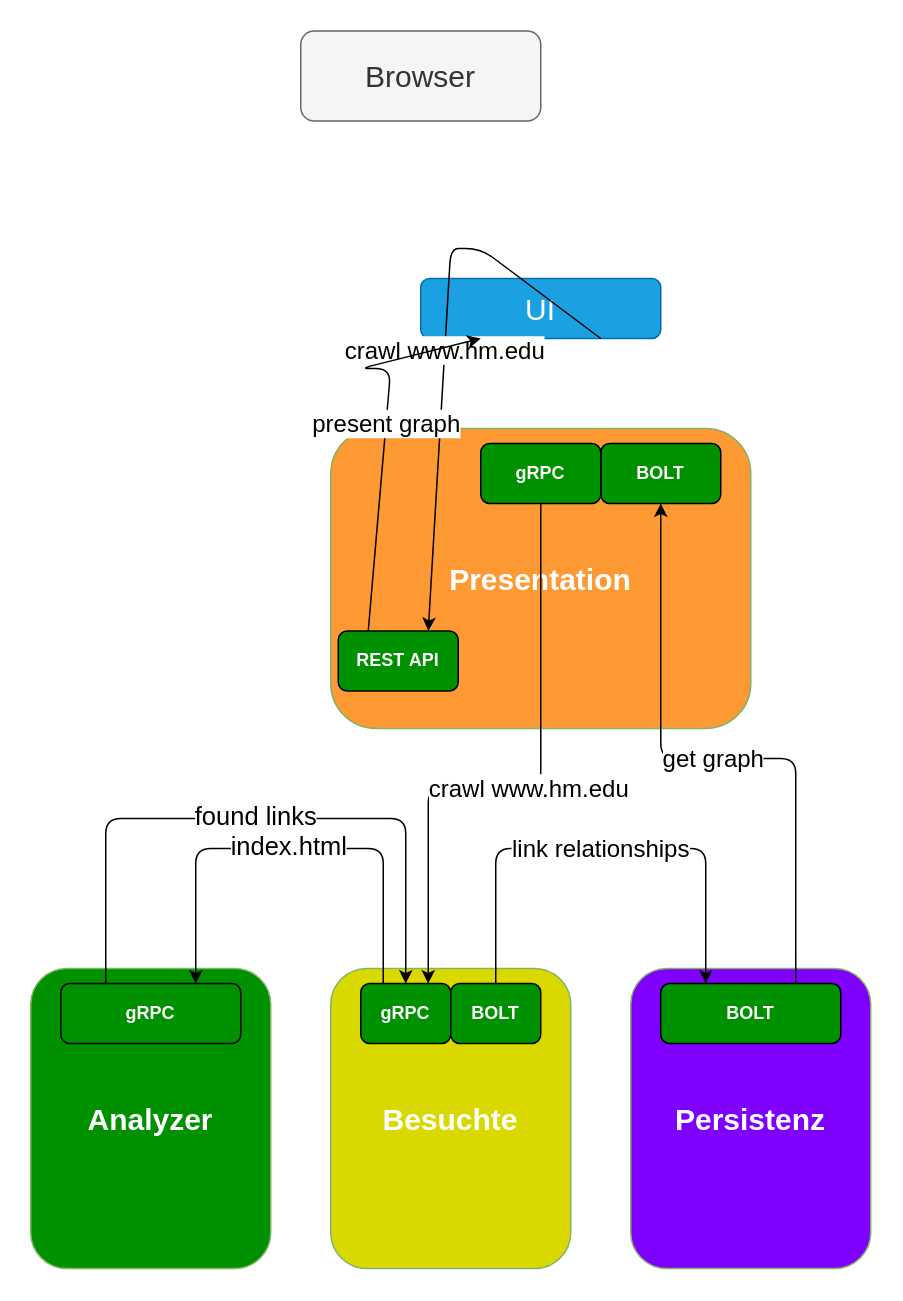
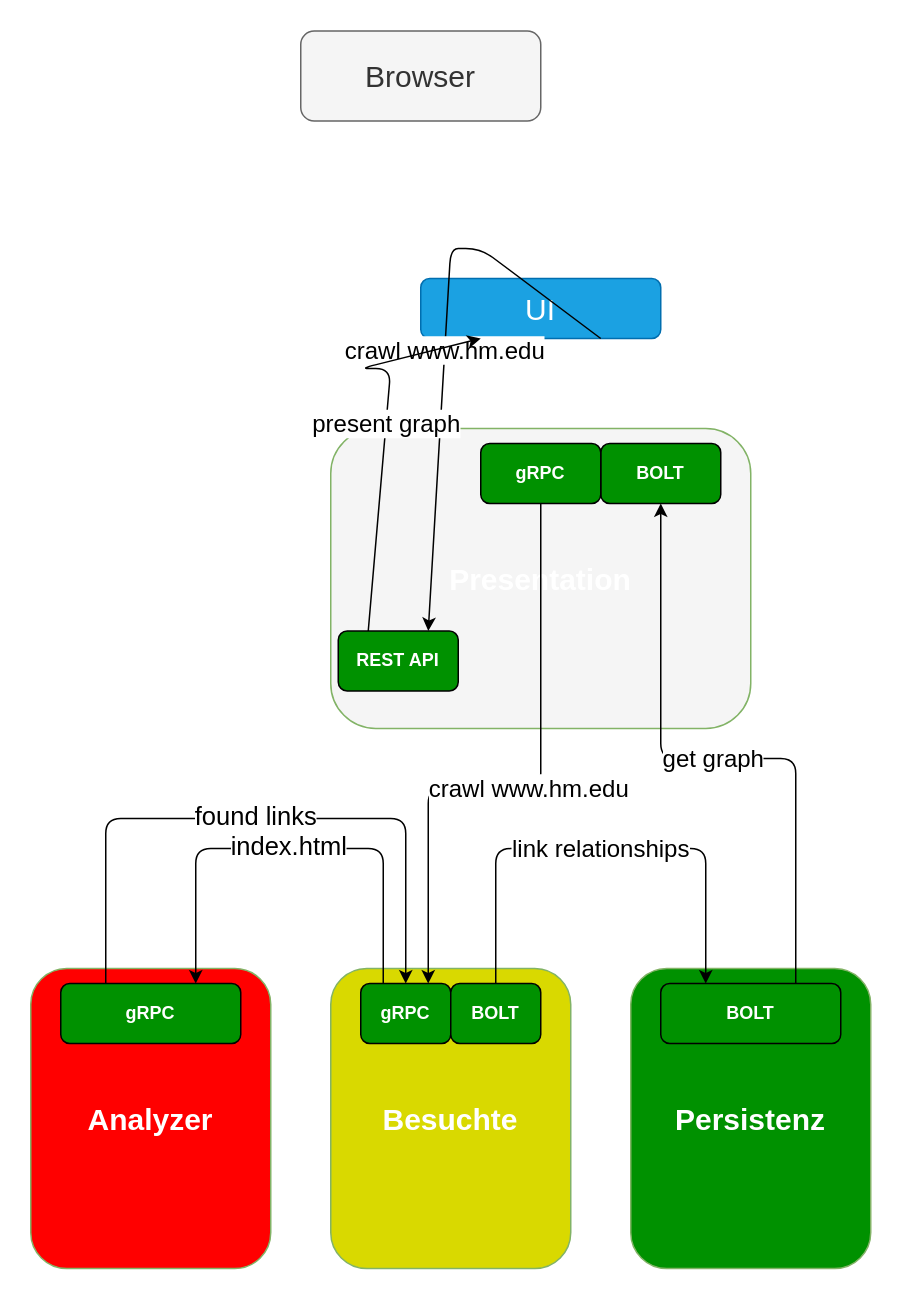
- <mxCell id="2" value="Presentation" style="rounded=1;whiteSpace=wrap;html=1;labelBackgroundColor=none;fillColor=#FF9933;strokeColor=#82b366;fontColor=#FFFFFF;fontStyle=1;fontSize=20;" vertex="1" parent="1"><mxGeometry x="220" y="285" width="280" height="200" as="geometry" /></mxCell>
+ <mxCell id="2" value="Presentation" style="rounded=1;whiteSpace=wrap;html=1;labelBackgroundColor=none;fillColor=#f5f5f5;strokeColor=#82b366;fontColor=#FFFFFF;fontStyle=1;fontSize=20;" vertex="1" parent="1"><mxGeometry x="220" y="285" width="280" height="200" as="geometry" /></mxCell>
- <mxCell id="6" value="Analyzer" style="rounded=1;whiteSpace=wrap;html=1;labelBackgroundColor=none;fillColor=#009100;strokeColor=#82b366;fontColor=#FFFFFF;fontStyle=1;fontSize=20;" vertex="1" parent="1"><mxGeometry x="20" y="645" width="160" height="200" as="geometry" /></mxCell>
+ <mxCell id="6" value="Analyzer" style="rounded=1;whiteSpace=wrap;html=1;labelBackgroundColor=none;fillColor=#FF0000;strokeColor=#82b366;fontColor=#FFFFFF;fontStyle=1;fontSize=20;" vertex="1" parent="1"><mxGeometry x="20" y="645" width="160" height="200" as="geometry" /></mxCell>
- <mxCell id="8" value="Persistenz" style="rounded=1;whiteSpace=wrap;html=1;labelBackgroundColor=none;fillColor=#7F00FF;strokeColor=#82b366;fontColor=#FFFFFF;fontStyle=1;fontSize=20;" vertex="1" parent="1"><mxGeometry x="420" y="645" width="160" height="200" as="geometry" /></mxCell>
+ <mxCell id="8" value="Persistenz" style="rounded=1;whiteSpace=wrap;html=1;labelBackgroundColor=none;fillColor=#009100;strokeColor=#82b366;fontColor=#FFFFFF;fontStyle=1;fontSize=20;" vertex="1" parent="1"><mxGeometry x="420" y="645" width="160" height="200" as="geometry" /></mxCell>
